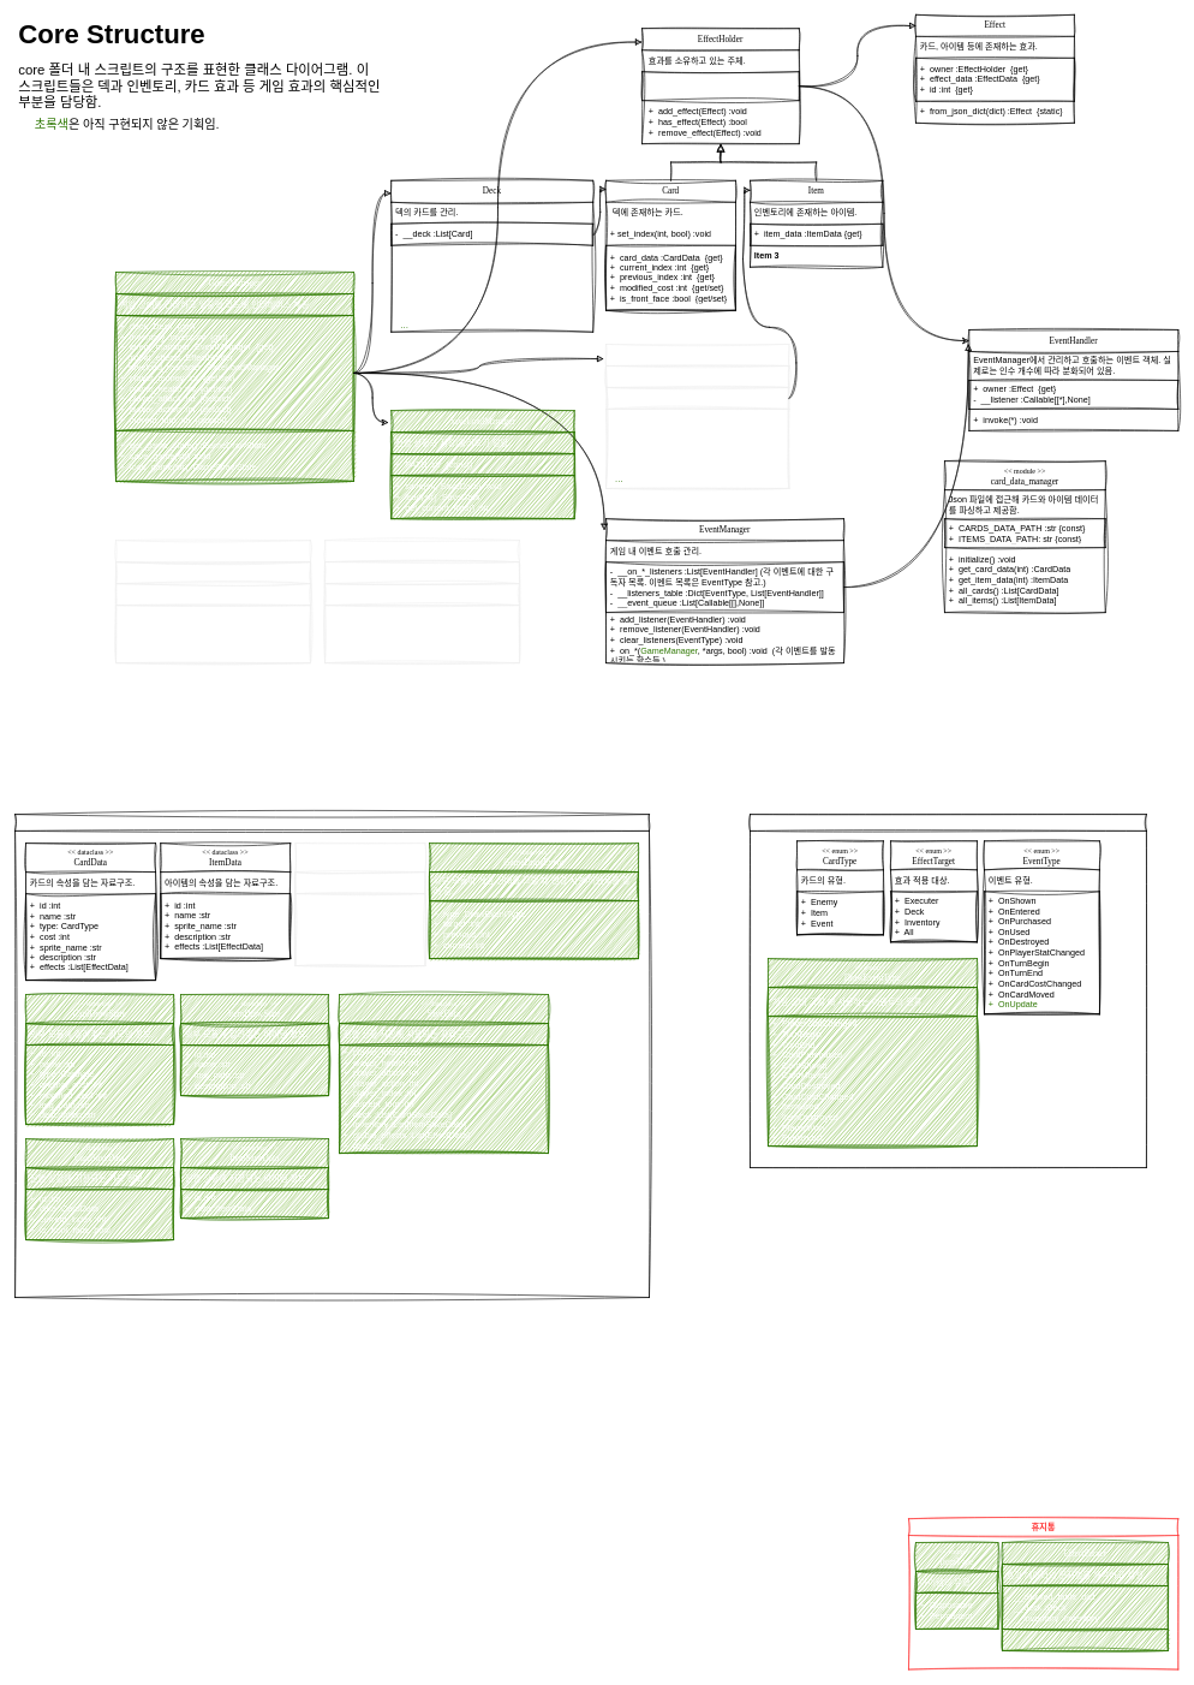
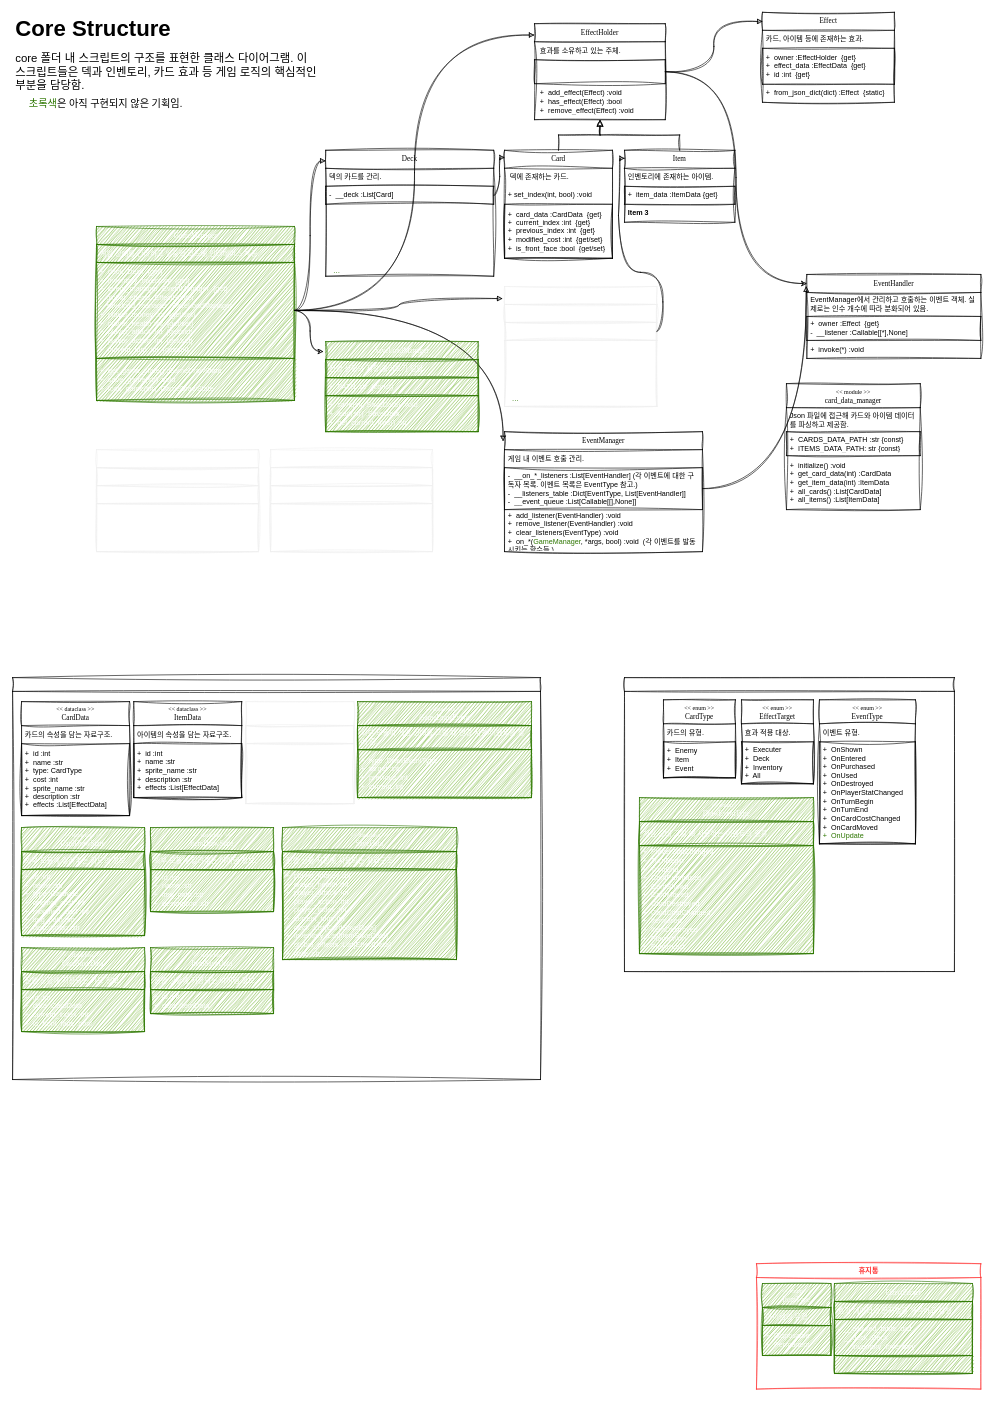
- <mxCell id="16" value="&lt;h1 style=&quot;&quot;&gt;&lt;font style=&quot;font-size: 37px;&quot;&gt;Core Structure&lt;/font&gt;&lt;/h1&gt;&lt;p style=&quot;&quot;&gt;&lt;font style=&quot;font-size: 19px;&quot;&gt;core 폴더 내 스크립트의 구조를 표현한 클래스 다이어그램. 이 스크립트들은 덱과 인벤토리, 카드 효과 등 게임 효과의 핵심적인 부분을 담당함.&lt;/font&gt;&lt;/p&gt;" style="text;html=1;strokeColor=none;fillColor=none;spacing=5;spacingTop=-20;whiteSpace=wrap;overflow=hidden;rounded=0;sketch=1;curveFitting=1;jiggle=2;" parent="1" vertex="1"><mxGeometry x="20" y="20" width="510" height="139" as="geometry" /></mxCell>
+ <mxCell id="16" value="&lt;h1 style=&quot;&quot;&gt;&lt;font style=&quot;font-size: 37px;&quot;&gt;Core Structure&lt;/font&gt;&lt;/h1&gt;&lt;p style=&quot;&quot;&gt;&lt;font style=&quot;font-size: 19px;&quot;&gt;core 폴더 내 스크립트의 구조를 표현한 클래스 다이어그램. 이 스크립트들은 덱과 인벤토리, 카드 효과 등 게임 로직의 핵심적인 부분을 담당함.&lt;/font&gt;&lt;/p&gt;" style="text;html=1;strokeColor=none;fillColor=none;spacing=5;spacingTop=-20;whiteSpace=wrap;overflow=hidden;rounded=0;sketch=1;curveFitting=1;jiggle=2;" parent="1" vertex="1"><mxGeometry x="20" y="20" width="510" height="139" as="geometry" /></mxCell>
